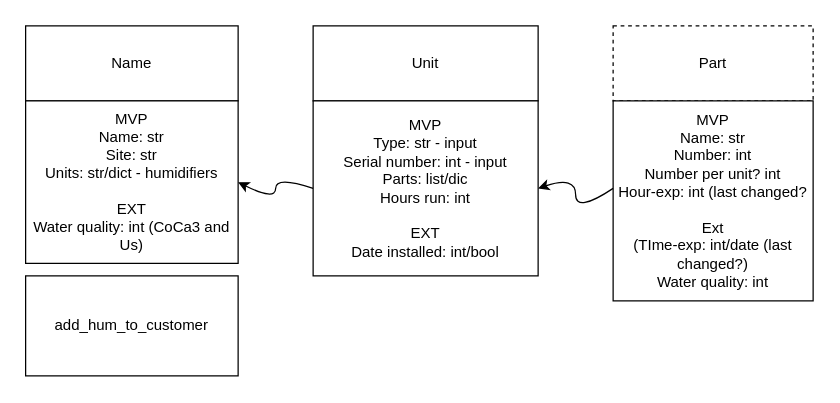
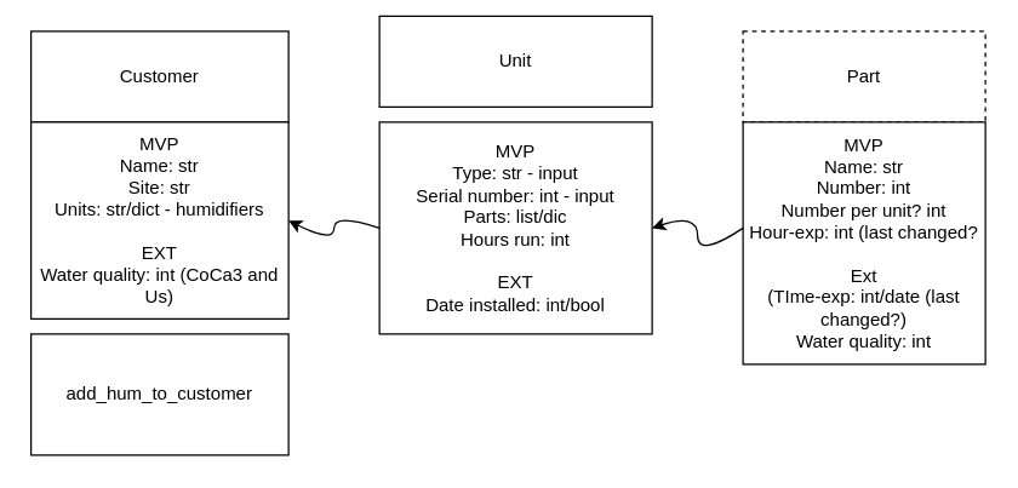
- <mxCell id="7" value="Name" style="rounded=0;whiteSpace=wrap;html=1;" parent="1" vertex="1"><mxGeometry x="20" y="20" width="170" height="60" as="geometry" /></mxCell>
+ <mxCell id="7" value="Customer" style="rounded=0;whiteSpace=wrap;html=1;" parent="1" vertex="1"><mxGeometry x="20" y="20" width="170" height="60" as="geometry" /></mxCell>
- <mxCell id="2" value="Unit" style="rounded=0;whiteSpace=wrap;html=1;" parent="1" vertex="1"><mxGeometry x="250" y="20" width="180" height="60" as="geometry" /></mxCell>
+ <mxCell id="2" value="Unit" style="rounded=0;whiteSpace=wrap;html=1;" parent="1" vertex="1"><mxGeometry x="250" y="10" width="180" height="60" as="geometry" /></mxCell>
